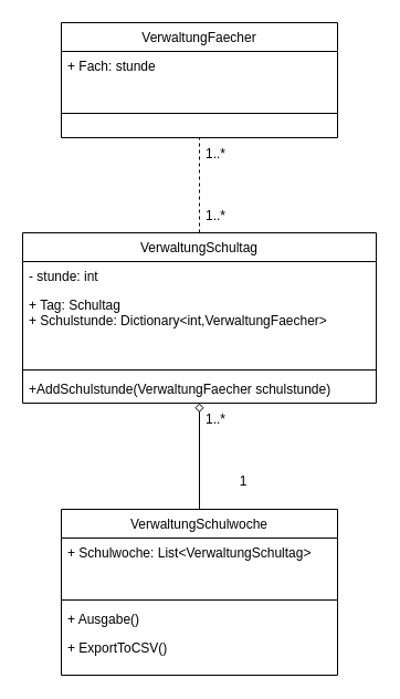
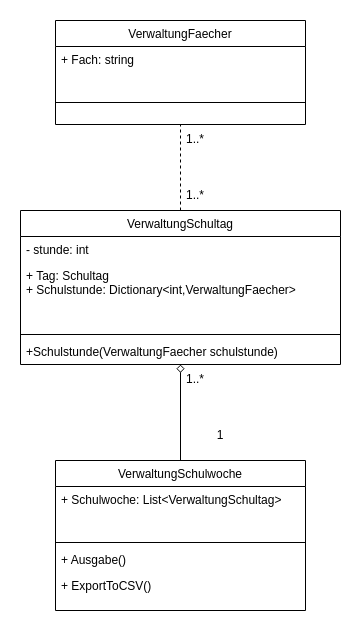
- <mxCell id="16" value="+ Fach: stunde" style="text;align=left;verticalAlign=top;spacingLeft=4;spacingRight=4;overflow=hidden;rotatable=0;points=[[0,0.5],[1,0.5]];portConstraint=eastwest;" vertex="1" parent="15"><mxGeometry y="26" width="250" height="26" as="geometry" /></mxCell>
+ <mxCell id="16" value="+ Fach: string" style="text;align=left;verticalAlign=top;spacingLeft=4;spacingRight=4;overflow=hidden;rotatable=0;points=[[0,0.5],[1,0.5]];portConstraint=eastwest;" vertex="1" parent="15"><mxGeometry y="26" width="250" height="26" as="geometry" /></mxCell>
- <mxCell id="14" value="+AddSchulstunde(VerwaltungFaecher schulstunde)" style="text;align=left;verticalAlign=top;spacingLeft=4;spacingRight=4;overflow=hidden;rotatable=0;points=[[0,0.5],[1,0.5]];portConstraint=eastwest;fontStyle=0" vertex="1" parent="10"><mxGeometry y="128" width="320" height="26" as="geometry" /></mxCell>
+ <mxCell id="14" value="+Schulstunde(VerwaltungFaecher schulstunde)" style="text;align=left;verticalAlign=top;spacingLeft=4;spacingRight=4;overflow=hidden;rotatable=0;points=[[0,0.5],[1,0.5]];portConstraint=eastwest;fontStyle=0" vertex="1" parent="10"><mxGeometry y="128" width="320" height="26" as="geometry" /></mxCell>
